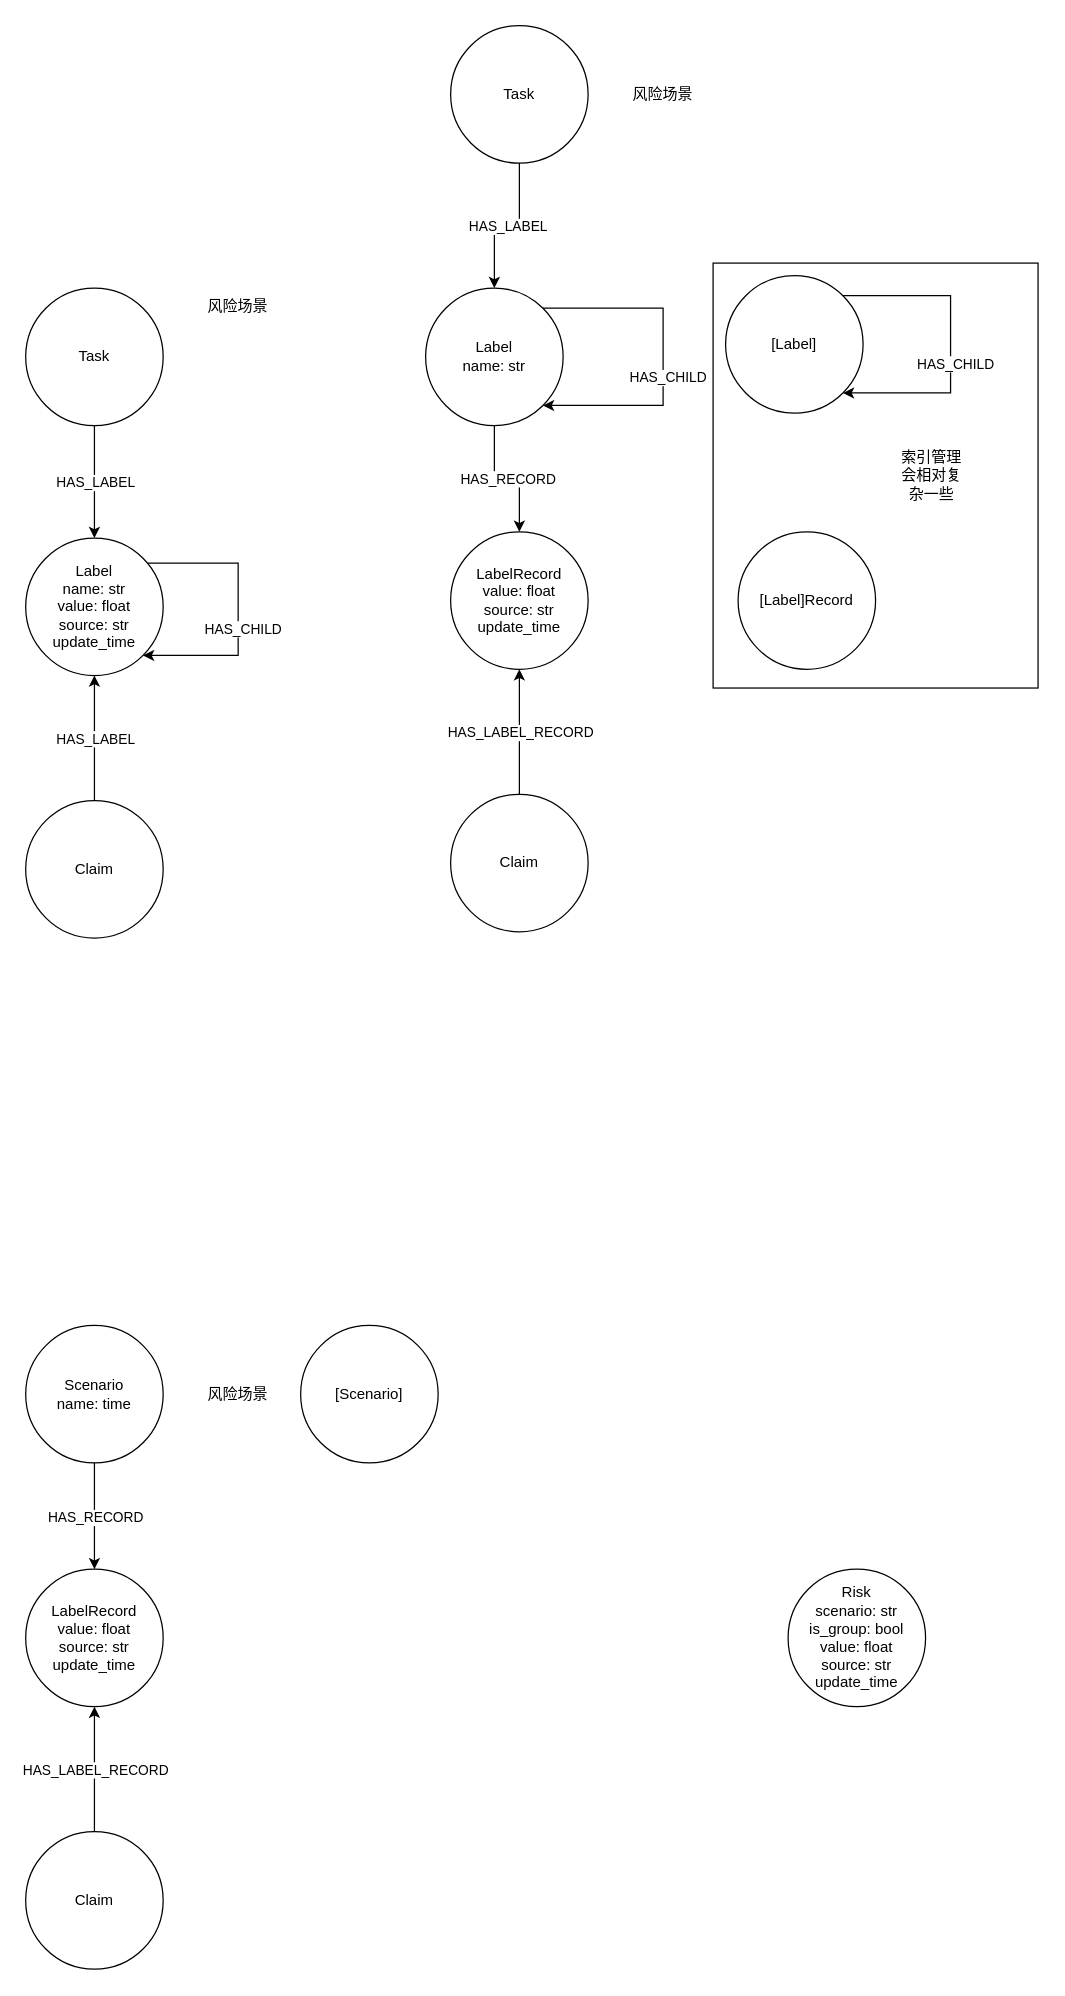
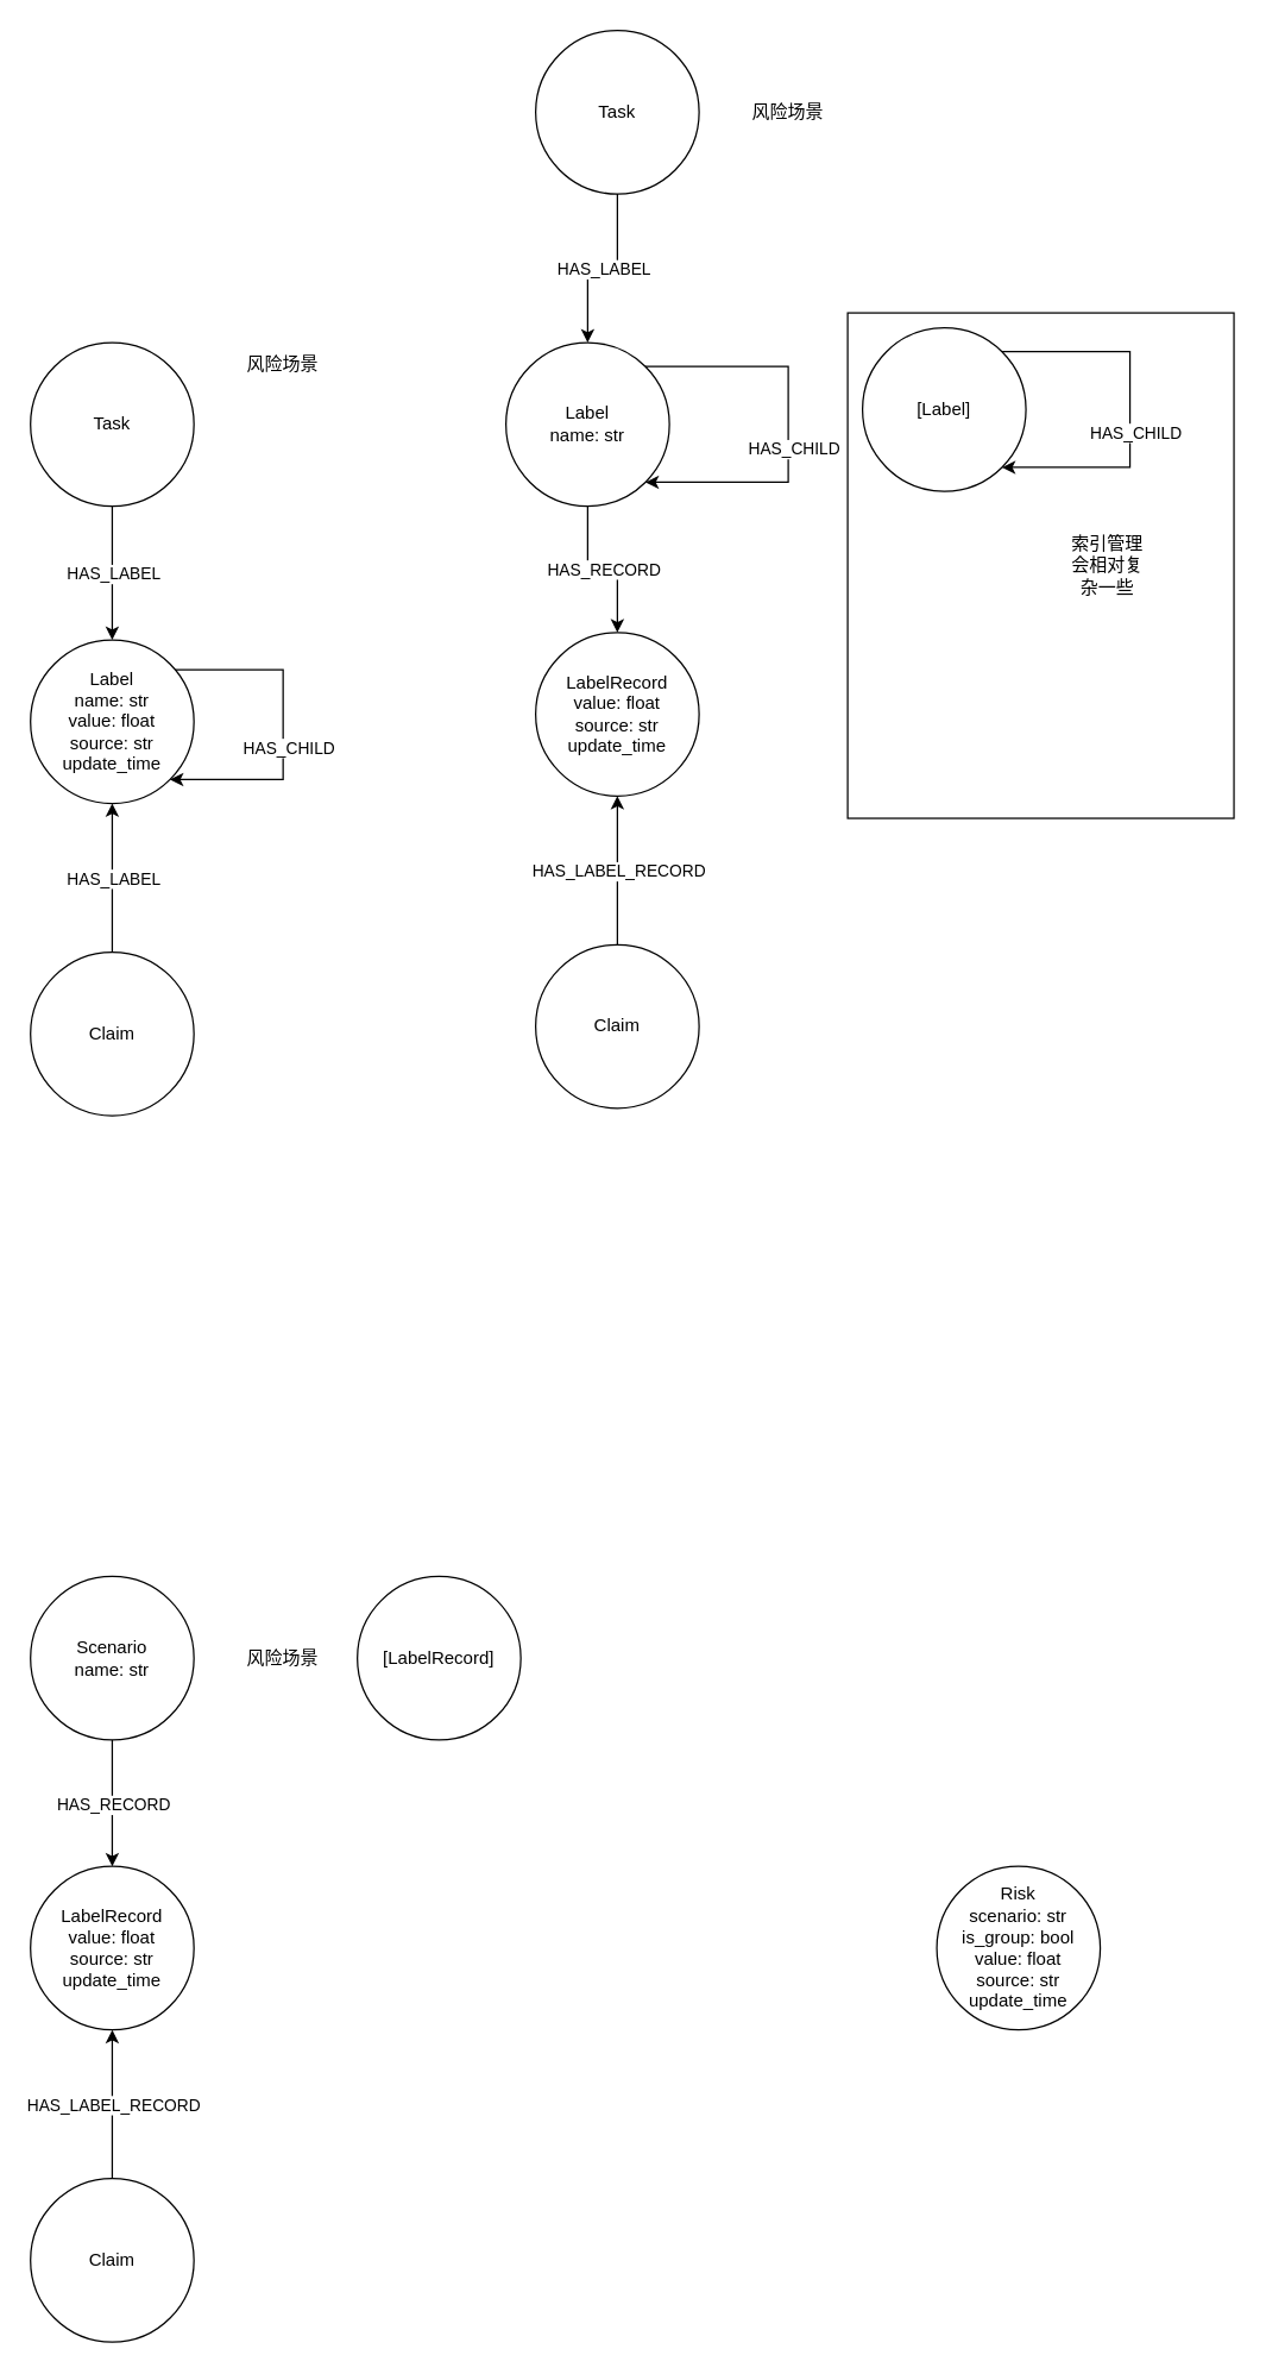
- <mxCell id="28" value="[Label]Record" style="ellipse;whiteSpace=wrap;html=1;aspect=fixed;" vertex="1" parent="1"><mxGeometry x="590" y="425" width="110" height="110" as="geometry" /></mxCell>
- <mxCell id="36" value="Scenario&lt;br&gt;name: time" style="ellipse;whiteSpace=wrap;html=1;aspect=fixed;" vertex="1" parent="1"><mxGeometry x="20" y="1060" width="110" height="110" as="geometry" /></mxCell>
+ <mxCell id="36" value="Scenario&lt;br&gt;name: str" style="ellipse;whiteSpace=wrap;html=1;aspect=fixed;" vertex="1" parent="1"><mxGeometry x="20" y="1060" width="110" height="110" as="geometry" /></mxCell>
- <mxCell id="39" value="[Scenario]" style="ellipse;whiteSpace=wrap;html=1;aspect=fixed;" vertex="1" parent="1"><mxGeometry x="240" y="1060" width="110" height="110" as="geometry" /></mxCell>
+ <mxCell id="39" value="[LabelRecord]" style="ellipse;whiteSpace=wrap;html=1;aspect=fixed;" vertex="1" parent="1"><mxGeometry x="240" y="1060" width="110" height="110" as="geometry" /></mxCell>
